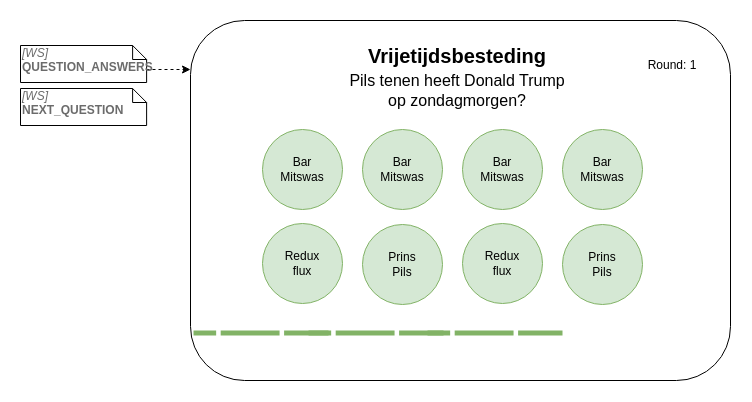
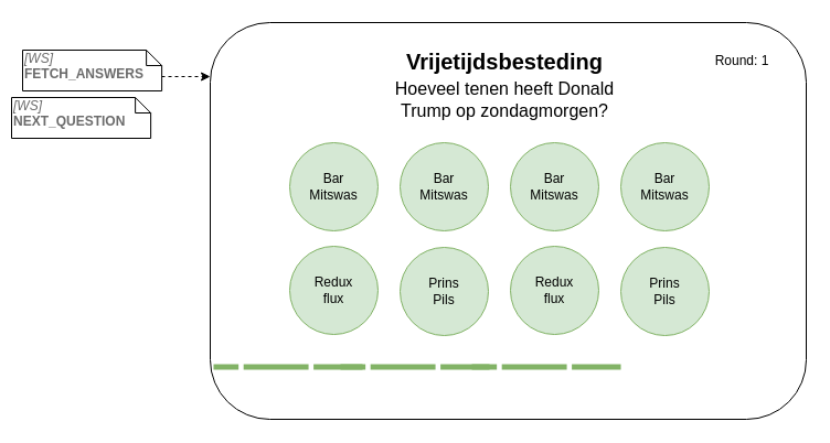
- <mxCell id="29" value="&lt;div&gt;&lt;i&gt;[WS] &lt;/i&gt;&lt;br&gt;&lt;b&gt;QUESTION_ANSWERS&lt;/b&gt;&lt;code&gt;&lt;/code&gt;&lt;/div&gt;" style="shape=note;whiteSpace=wrap;html=1;size=14;verticalAlign=top;align=left;spacingTop=-6;rounded=1;shadow=0;glass=0;sketch=0;strokeWidth=1;fontColor=#6B6B6B;fillColor=#FFFFFF;" vertex="1" parent="1"><mxGeometry x="20" y="45" width="126.12" height="37" as="geometry" /></mxCell>
+ <mxCell id="29" value="&lt;div&gt;&lt;i&gt;[WS] &lt;/i&gt;&lt;br&gt;&lt;b&gt;FETCH_ANSWERS&lt;/b&gt;&lt;code&gt;&lt;/code&gt;&lt;/div&gt;" style="shape=note;whiteSpace=wrap;html=1;size=14;verticalAlign=top;align=left;spacingTop=-6;rounded=1;shadow=0;glass=0;sketch=0;strokeWidth=1;fontColor=#6B6B6B;fillColor=#FFFFFF;" vertex="1" parent="1"><mxGeometry x="20" y="45" width="126.12" height="37" as="geometry" /></mxCell>
- <mxCell id="5" value="Round: 1" style="text;html=1;strokeColor=none;fillColor=none;align=center;verticalAlign=middle;whiteSpace=wrap;rounded=0;" parent="1" vertex="1"><mxGeometry x="637" y="55" width="70" height="20" as="geometry" /></mxCell>
+ <mxCell id="5" value="Round: 1" style="text;html=1;strokeColor=none;fillColor=none;align=center;verticalAlign=middle;whiteSpace=wrap;rounded=0;" parent="1" vertex="1"><mxGeometry x="637" y="45" width="70" height="20" as="geometry" /></mxCell>
- <mxCell id="3" value="&lt;font style=&quot;font-size: 16px&quot;&gt;Pils tenen heeft Donald Trump op zondagmorgen?&lt;/font&gt;" style="text;html=1;strokeColor=none;fillColor=none;align=center;verticalAlign=middle;whiteSpace=wrap;rounded=0;" parent="1" vertex="1"><mxGeometry x="347" y="70" width="220" height="40" as="geometry" /></mxCell>
+ <mxCell id="3" value="&lt;font style=&quot;font-size: 16px&quot;&gt;Hoeveel tenen heeft Donald Trump op zondagmorgen?&lt;/font&gt;" style="text;html=1;strokeColor=none;fillColor=none;align=center;verticalAlign=middle;whiteSpace=wrap;rounded=0;" parent="1" vertex="1"><mxGeometry x="347" y="70" width="220" height="40" as="geometry" /></mxCell>
- <mxCell id="30" value="&lt;div&gt;&lt;i&gt;[WS]&lt;/i&gt;&lt;b&gt;&lt;br&gt;&lt;/b&gt;&lt;/div&gt;&lt;div&gt;&lt;b&gt;NEXT_QUESTION&lt;/b&gt;&lt;/div&gt;" style="shape=note;whiteSpace=wrap;html=1;size=14;verticalAlign=top;align=left;spacingTop=-6;rounded=1;shadow=0;glass=0;sketch=0;strokeWidth=1;fontColor=#6B6B6B;fillColor=#FFFFFF;" vertex="1" parent="1"><mxGeometry x="20" y="88" width="126.12" height="37" as="geometry" /></mxCell>
+ <mxCell id="30" value="&lt;div&gt;&lt;i&gt;[WS]&lt;/i&gt;&lt;b&gt;&lt;br&gt;&lt;/b&gt;&lt;/div&gt;&lt;div&gt;&lt;b&gt;NEXT_QUESTION&lt;/b&gt;&lt;/div&gt;" style="shape=note;whiteSpace=wrap;html=1;size=14;verticalAlign=top;align=left;spacingTop=-6;rounded=1;shadow=0;glass=0;sketch=0;strokeWidth=1;fontColor=#6B6B6B;fillColor=#FFFFFF;" vertex="1" parent="1"><mxGeometry x="10" y="88" width="126.12" height="37" as="geometry" /></mxCell>
